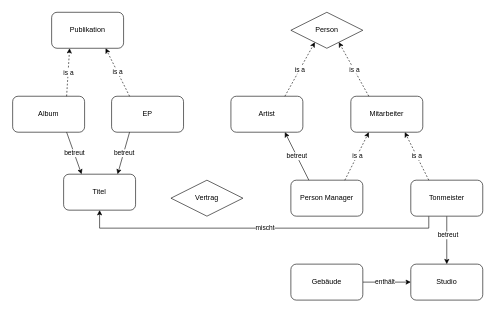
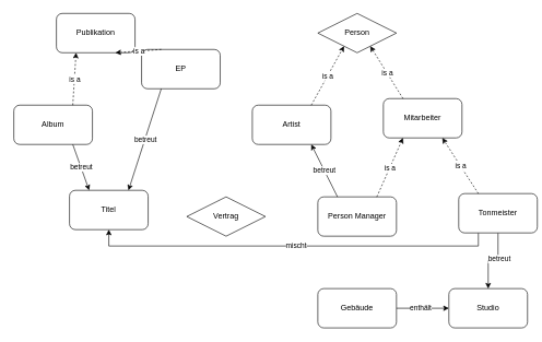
- <mxCell id="29" value="EP" style="rounded=1;whiteSpace=wrap;html=1;" vertex="1" parent="1"><mxGeometry x="185" y="160" width="120" height="60" as="geometry" /></mxCell>
+ <mxCell id="29" value="EP" style="rounded=1;whiteSpace=wrap;html=1;" vertex="1" parent="1"><mxGeometry x="215" y="75" width="120" height="60" as="geometry" /></mxCell>
- <mxCell id="7" value="Mitarbeiter" style="rounded=1;whiteSpace=wrap;html=1;" vertex="1" parent="1"><mxGeometry x="584" y="160" width="120" height="60" as="geometry" /></mxCell>
+ <mxCell id="7" value="Mitarbeiter" style="rounded=1;whiteSpace=wrap;html=1;" vertex="1" parent="1"><mxGeometry x="584" y="150" width="120" height="60" as="geometry" /></mxCell>
- <mxCell id="12" value="Tonmeister" style="rounded=1;whiteSpace=wrap;html=1;" vertex="1" parent="1"><mxGeometry x="684" y="300" width="120" height="60" as="geometry" /></mxCell>
+ <mxCell id="12" value="Tonmeister" style="rounded=1;whiteSpace=wrap;html=1;" vertex="1" parent="1"><mxGeometry x="699" y="295" width="120" height="60" as="geometry" /></mxCell>
